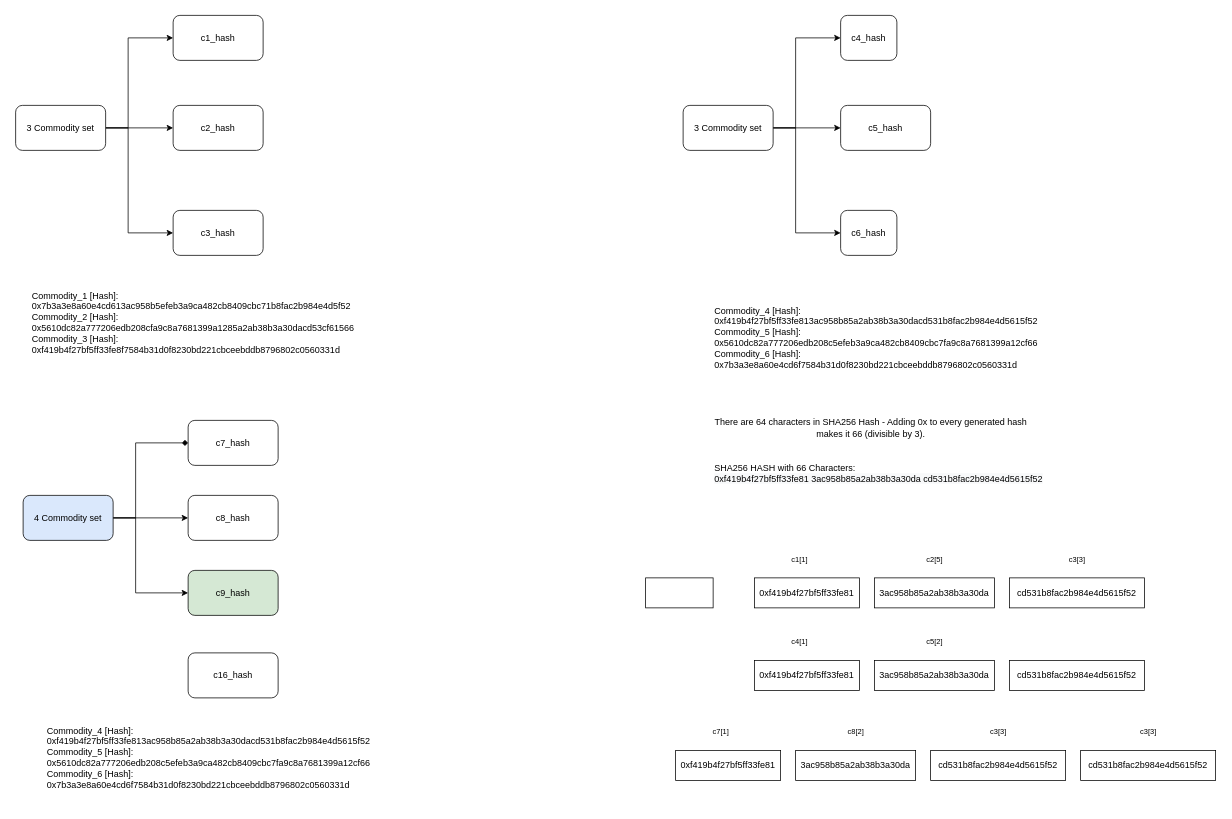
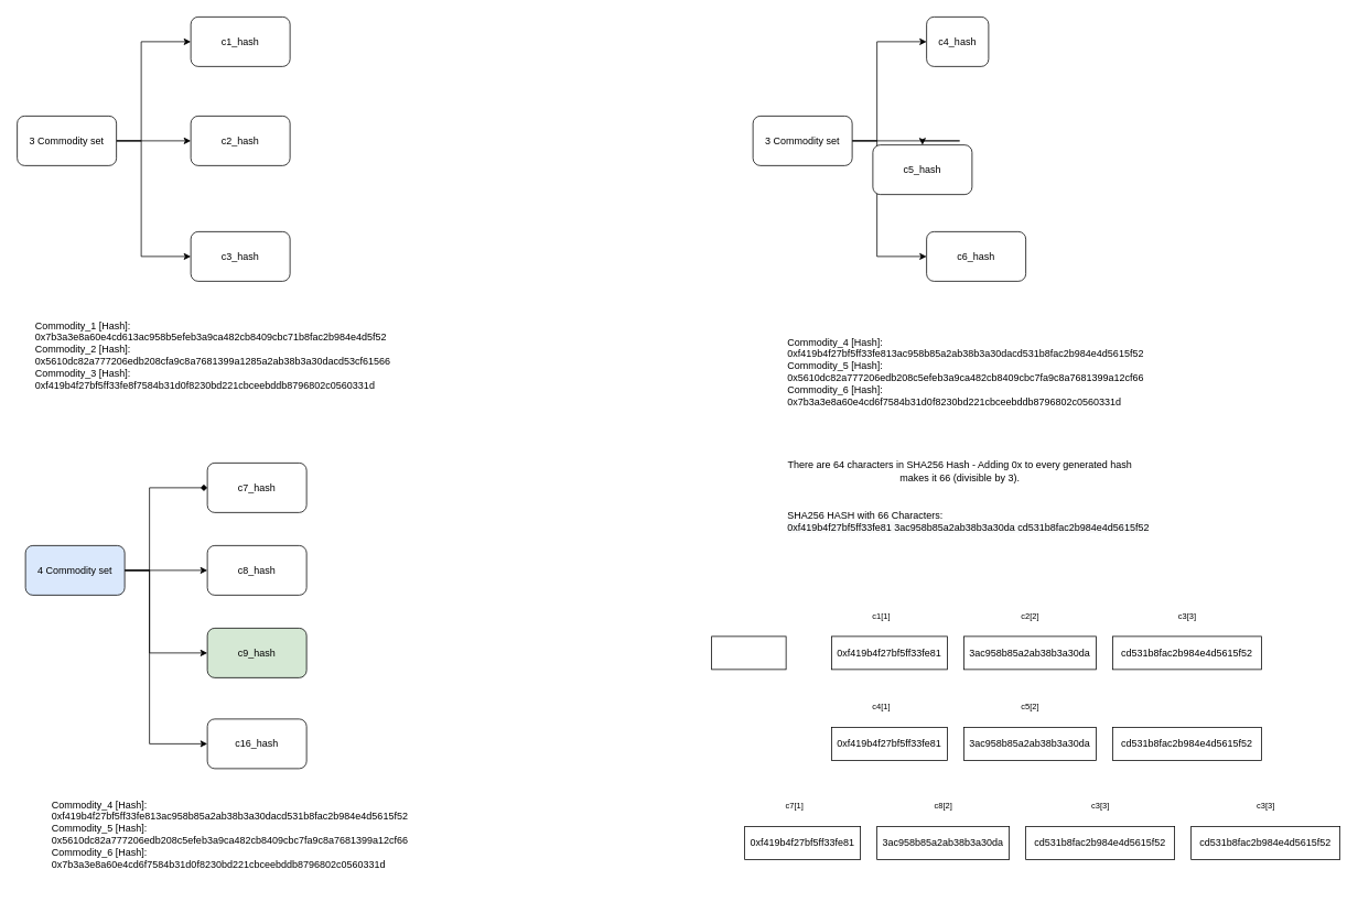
- <mxCell id="24" value="c5_hash" style="whiteSpace=wrap;html=1;rounded=1;" parent="1" vertex="1"><mxGeometry x="1120" y="140" width="120" height="60" as="geometry" /></mxCell>
+ <mxCell id="24" value="c5_hash" style="whiteSpace=wrap;html=1;rounded=1;" parent="1" vertex="1"><mxGeometry x="1055" y="175" width="120" height="60" as="geometry" /></mxCell>
- <mxCell id="23" value="c6_hash" style="rounded=1;whiteSpace=wrap;html=1;" parent="1" vertex="1"><mxGeometry x="1120" y="280" width="75" height="60" as="geometry" /></mxCell>
+ <mxCell id="23" value="c6_hash" style="rounded=1;whiteSpace=wrap;html=1;" parent="1" vertex="1"><mxGeometry x="1120" y="280" width="120" height="60" as="geometry" /></mxCell>
- <mxCell id="37" value="&lt;font style=&quot;font-size: 10px;&quot;&gt;c2[5]&lt;/font&gt;" style="text;html=1;align=center;verticalAlign=middle;resizable=0;points=[];autosize=1;strokeColor=none;fillColor=none;" parent="32" vertex="1"><mxGeometry x="215" width="50" height="30" as="geometry" /></mxCell>
+ <mxCell id="37" value="&lt;font style=&quot;font-size: 10px;&quot;&gt;c2[2]&lt;/font&gt;" style="text;html=1;align=center;verticalAlign=middle;resizable=0;points=[];autosize=1;strokeColor=none;fillColor=none;" parent="32" vertex="1"><mxGeometry x="215" width="50" height="30" as="geometry" /></mxCell>
+ <mxCell id="10" value="" style="edgeStyle=orthogonalEdgeStyle;rounded=0;orthogonalLoop=1;jettySize=auto;html=1;" parent="1" source="13" target="15" edge="1"><mxGeometry relative="1" as="geometry"><Array as="points"><mxPoint x="180" y="690" /><mxPoint x="180" y="900" /><mxPoint x="285" y="900" /></Array></mxGeometry></mxCell>
